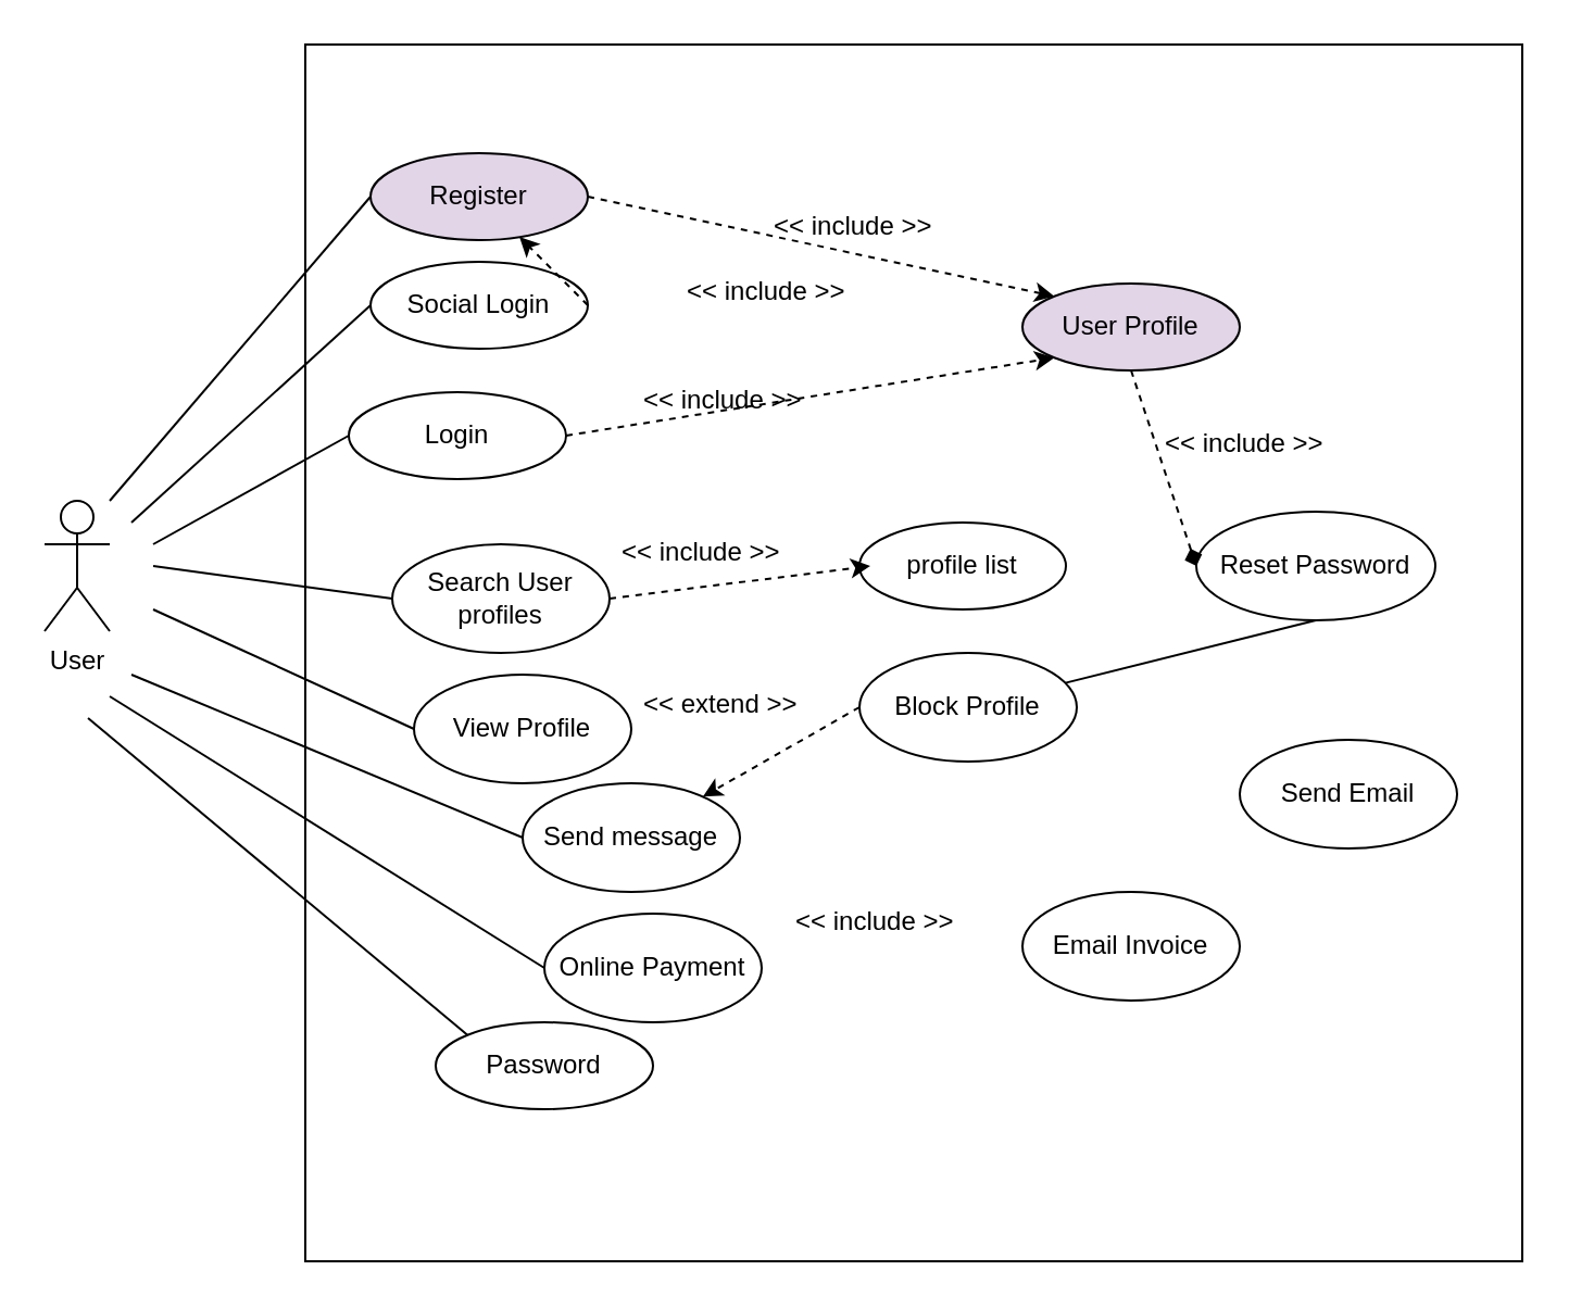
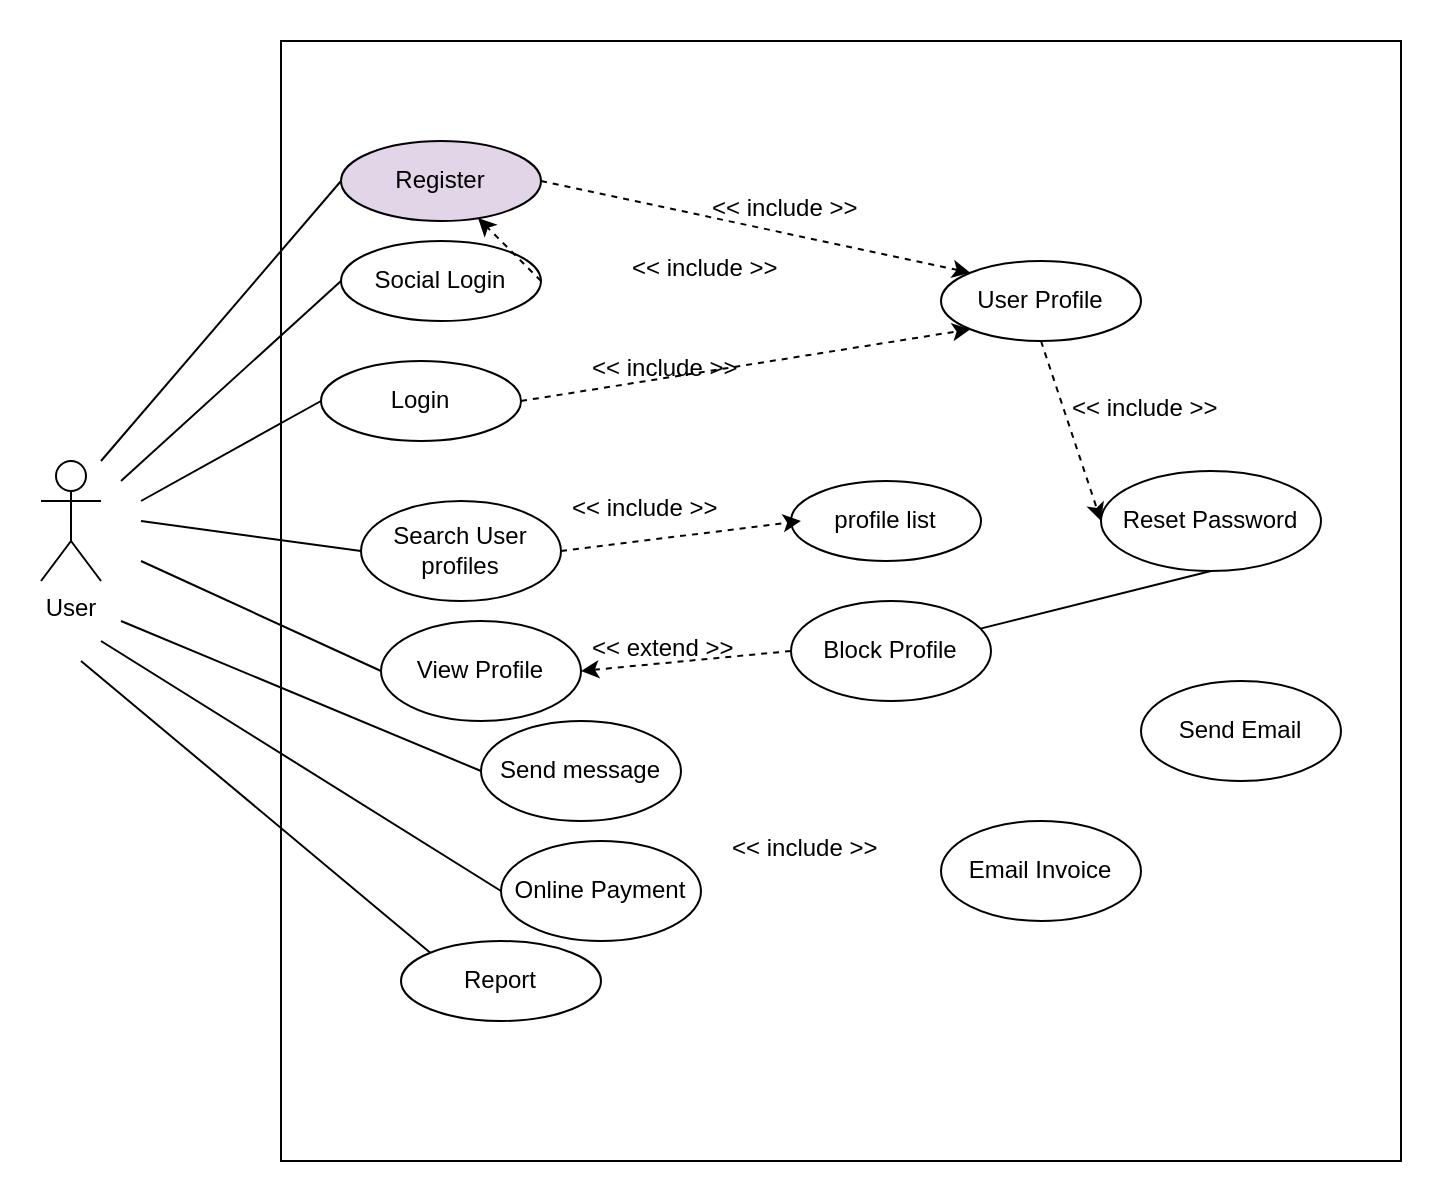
- <mxCell id="6" value="User Profile" style="ellipse;whiteSpace=wrap;html=1;fillColor=#e1d5e7;" vertex="1" parent="1"><mxGeometry x="470" y="130" width="100" height="40" as="geometry" /></mxCell>
+ <mxCell id="6" value="User Profile" style="ellipse;whiteSpace=wrap;html=1;" vertex="1" parent="1"><mxGeometry x="470" y="130" width="100" height="40" as="geometry" /></mxCell>
- <mxCell id="26" value="" style="endArrow=diamond;dashed=1;html=1;exitX=0.5;exitY=1;exitDx=0;exitDy=0;entryX=0;entryY=0.5;entryDx=0;entryDy=0;endFill=1;" edge="1" parent="1" source="6" target="25"><mxGeometry x="335" y="330" width="50" height="50" as="geometry"><mxPoint x="290" y="285" as="sourcePoint" /><mxPoint x="410" y="270" as="targetPoint" /><mxPoint as="offset" /></mxGeometry></mxCell>
+ <mxCell id="26" value="" style="endArrow=classic;dashed=1;html=1;exitX=0.5;exitY=1;exitDx=0;exitDy=0;entryX=0;entryY=0.5;entryDx=0;entryDy=0;endFill=1;" edge="1" parent="1" source="6" target="25"><mxGeometry x="335" y="330" width="50" height="50" as="geometry"><mxPoint x="290" y="285" as="sourcePoint" /><mxPoint x="410" y="270" as="targetPoint" /><mxPoint as="offset" /></mxGeometry></mxCell>
- <mxCell id="19" value="" style="endArrow=classic;dashed=1;html=1;exitX=0;exitY=0.5;exitDx=0;exitDy=0;endFill=1;" edge="1" parent="1" source="18" target="21"><mxGeometry x="335" y="330" width="50" height="50" as="geometry"><mxPoint x="290" y="285" as="sourcePoint" /><mxPoint x="410" y="270" as="targetPoint" /><mxPoint as="offset" /></mxGeometry></mxCell>
+ <mxCell id="19" value="" style="endArrow=classic;dashed=1;html=1;exitX=0;exitY=0.5;exitDx=0;exitDy=0;entryX=1;entryY=0.5;entryDx=0;entryDy=0;endFill=1;" edge="1" parent="1" source="18" target="17"><mxGeometry x="335" y="330" width="50" height="50" as="geometry"><mxPoint x="290" y="285" as="sourcePoint" /><mxPoint x="410" y="270" as="targetPoint" /><mxPoint as="offset" /></mxGeometry></mxCell>
- <mxCell id="30" value="Password" style="ellipse;whiteSpace=wrap;html=1;" vertex="1" parent="1"><mxGeometry x="200" y="470" width="100" height="40" as="geometry" /></mxCell>
+ <mxCell id="30" value="Report" style="ellipse;whiteSpace=wrap;html=1;" vertex="1" parent="1"><mxGeometry x="200" y="470" width="100" height="40" as="geometry" /></mxCell>
